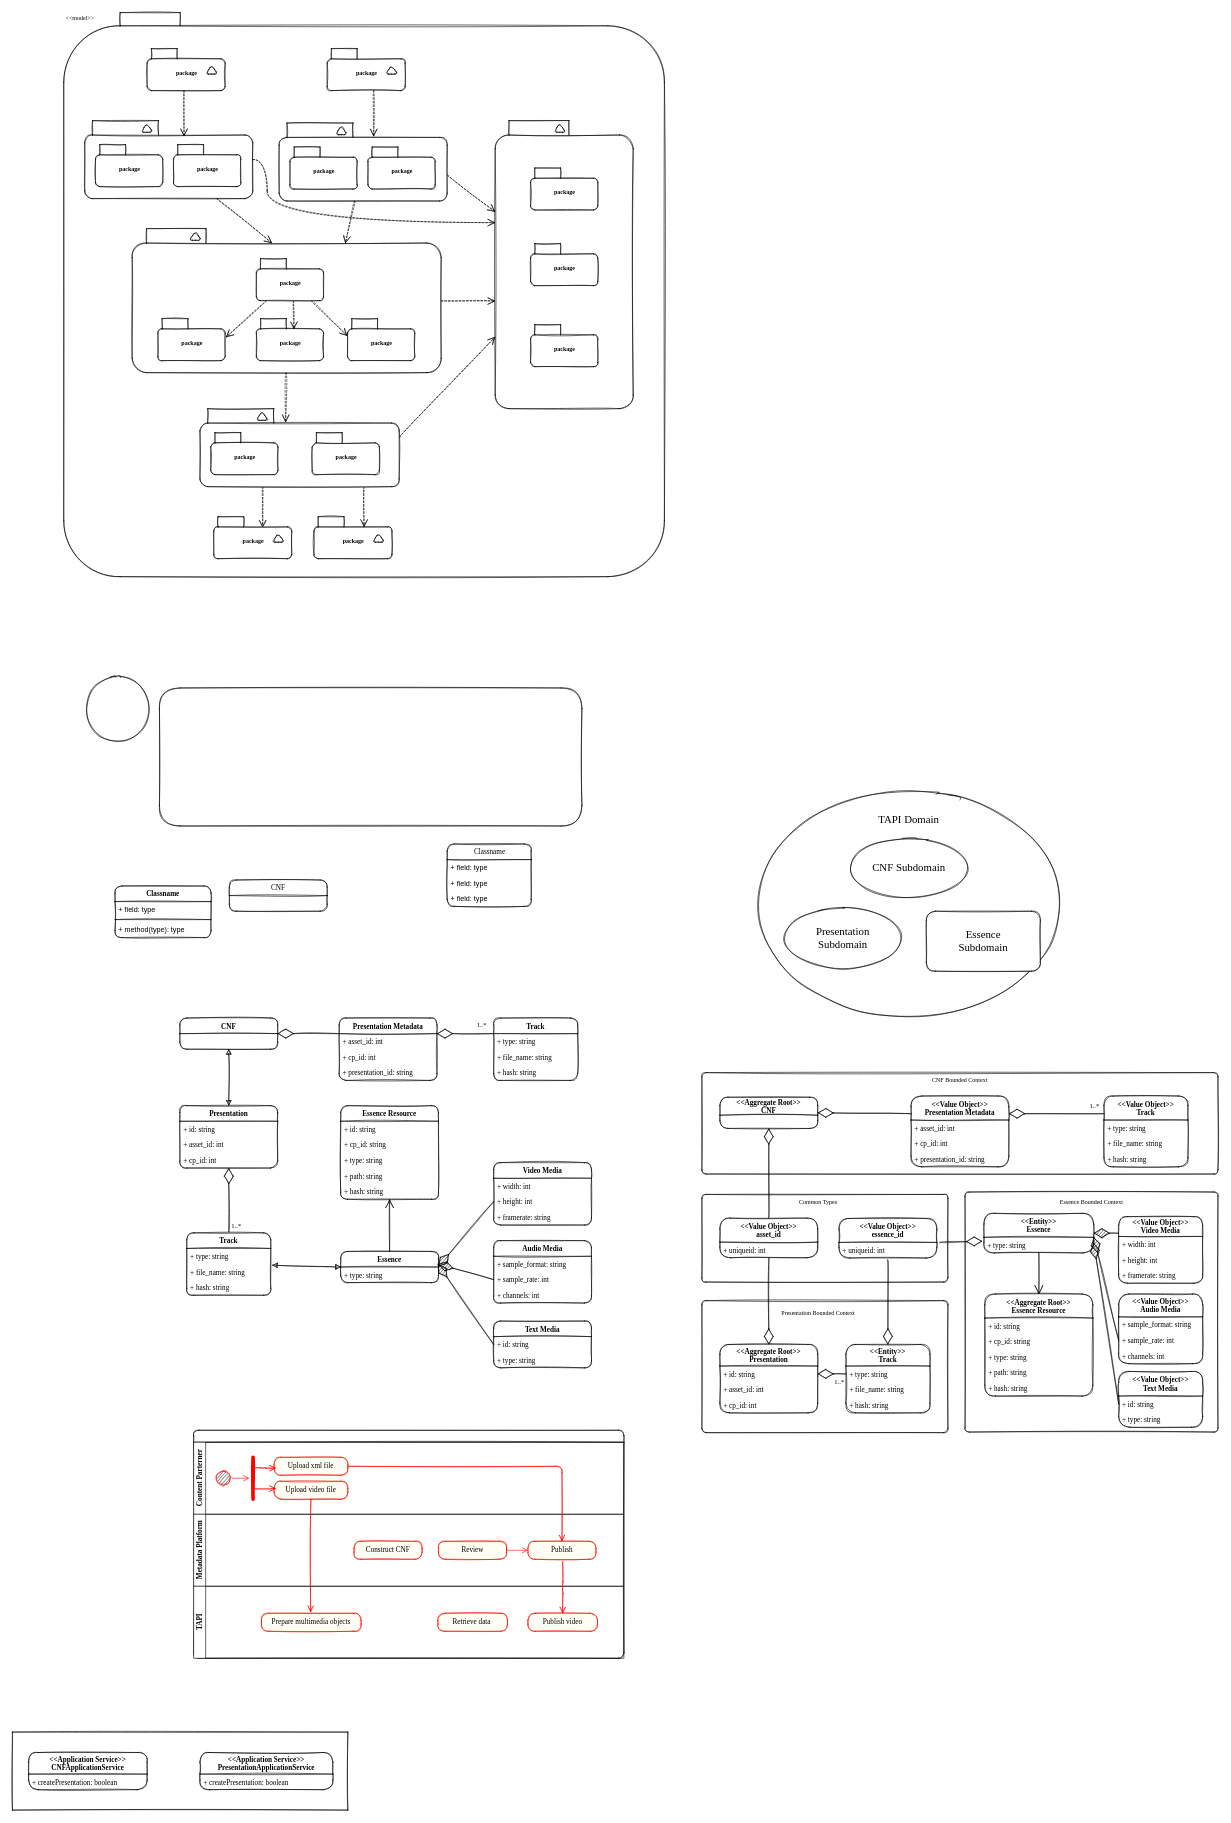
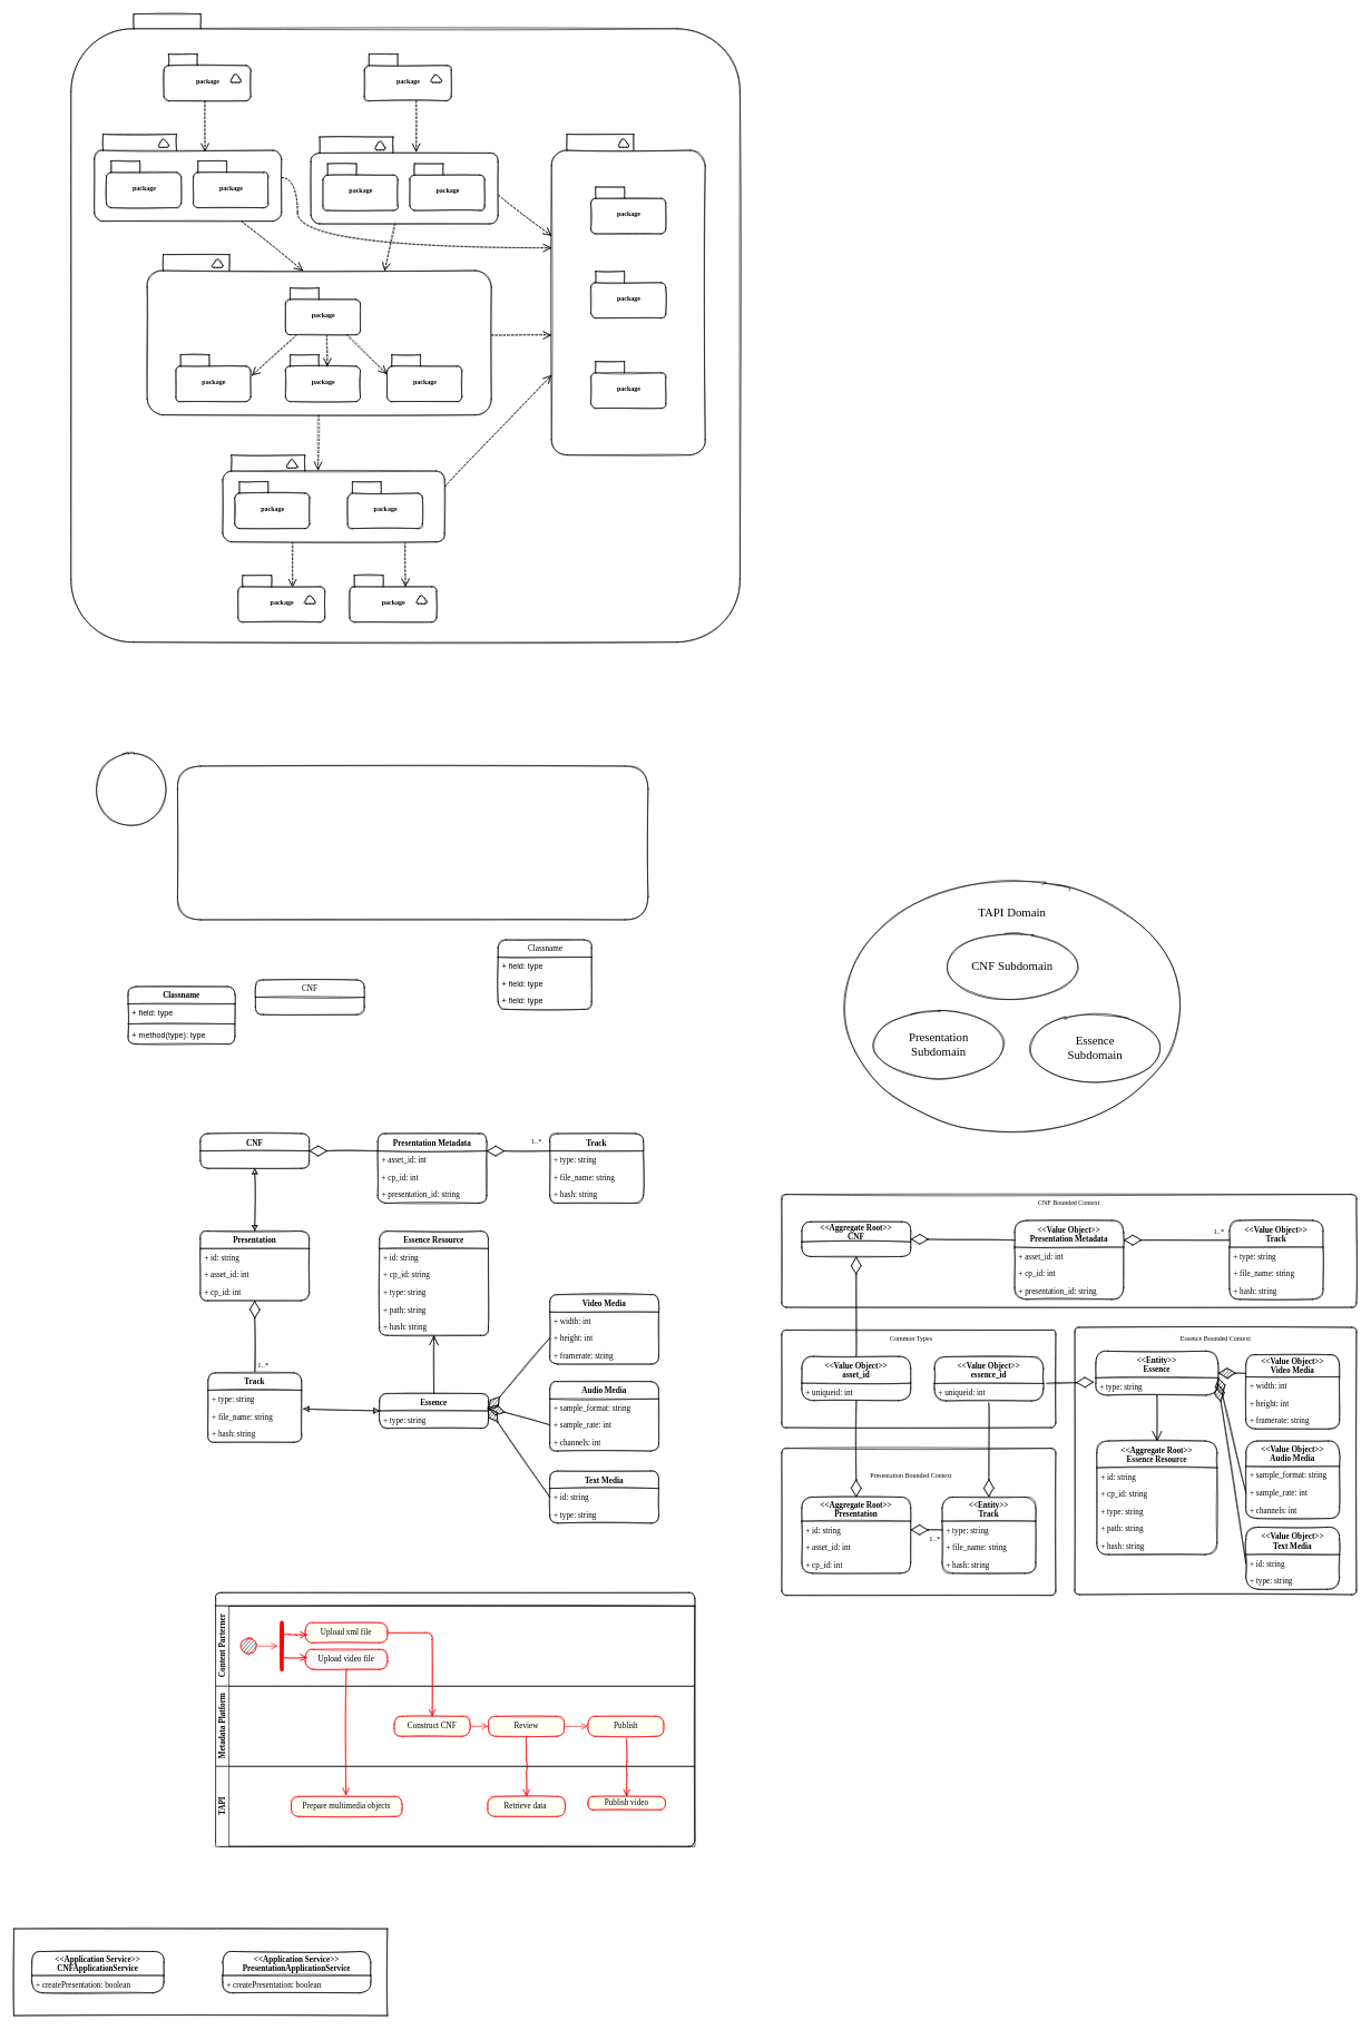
- <mxCell id="61" value="&amp;lt;&amp;lt;model&amp;gt;&amp;gt;" style="text;html=1;align=left;verticalAlign=top;spacingTop=-4;fontSize=10;fontFamily=Verdana;sketch=1;rounded=1;" parent="1" vertex="1"><mxGeometry x="106.5" y="20.5" width="130" height="20" as="geometry" /></mxCell>
- <mxCell id="201" value="Essence&lt;br&gt;Subdomain" style="whiteSpace=wrap;html=1;glass=0;sketch=1;strokeWidth=1;fontFamily=Comic Sans MS;fontSize=18;rounded=1;" vertex="1" parent="1"><mxGeometry x="1543" y="1518" width="190" height="100" as="geometry" /></mxCell>
+ <mxCell id="201" value="Essence&lt;br&gt;Subdomain" style="ellipse;whiteSpace=wrap;html=1;rounded=1;glass=0;sketch=1;strokeWidth=1;fontFamily=Comic Sans MS;fontSize=18;" vertex="1" parent="1"><mxGeometry x="1543" y="1518" width="190" height="100" as="geometry" /></mxCell>
- <mxCell id="193" value="&lt;font size=&quot;1&quot;&gt;Presentation Bounded Context&lt;/font&gt;" style="text;html=1;strokeColor=none;fillColor=none;align=center;verticalAlign=middle;whiteSpace=wrap;rounded=0;glass=0;sketch=1;fontFamily=Comic Sans MS;fontSize=18;" vertex="1" parent="1"><mxGeometry x="1269" y="2176" width="188" height="20" as="geometry" /></mxCell>
+ <mxCell id="193" value="&lt;font size=&quot;1&quot;&gt;Presentation Bounded Context&lt;/font&gt;" style="text;html=1;strokeColor=none;fillColor=none;align=center;verticalAlign=middle;whiteSpace=wrap;rounded=0;glass=0;sketch=1;fontFamily=Comic Sans MS;fontSize=18;" vertex="1" parent="1"><mxGeometry x="1269" y="2196" width="188" height="20" as="geometry" /></mxCell>
- <mxCell id="145" value="" style="edgeStyle=orthogonalEdgeStyle;html=1;verticalAlign=bottom;endArrow=open;endSize=8;strokeColor=#ff0000;shadow=0;fontFamily=Comic Sans MS;fontSize=18;exitX=1;exitY=0.5;exitDx=0;exitDy=0;sketch=1;" edge="1" parent="128" source="131" target="136"><mxGeometry relative="1" as="geometry"><mxPoint x="426.52" y="115" as="targetPoint" /><mxPoint x="427.02" y="-73" as="sourcePoint" /></mxGeometry></mxCell>
+ <mxCell id="145" value="" style="edgeStyle=orthogonalEdgeStyle;html=1;verticalAlign=bottom;endArrow=open;endSize=8;strokeColor=#ff0000;shadow=0;fontFamily=Comic Sans MS;fontSize=18;exitX=1;exitY=0.5;exitDx=0;exitDy=0;sketch=1;entryX=0.5;entryY=0;entryDx=0;entryDy=0;" edge="1" parent="128" source="131" target="137"><mxGeometry relative="1" as="geometry"><mxPoint x="426.52" y="115" as="targetPoint" /><mxPoint x="427.02" y="-73" as="sourcePoint" /></mxGeometry></mxCell>
- <mxCell id="134" value="Upload video file" style="rounded=1;whiteSpace=wrap;html=1;arcSize=40;fontColor=#000000;fillColor=#ffffc0;strokeColor=#ff0000;glass=0;sketch=1;fontFamily=Comic Sans MS;" vertex="1" parent="129"><mxGeometry x="134" y="65" width="123" height="30" as="geometry" /></mxCell>
+ <mxCell id="134" value="Upload video file" style="rounded=1;whiteSpace=wrap;html=1;arcSize=40;fontColor=#000000;fillColor=#e1d5e7;strokeColor=#ff0000;glass=0;sketch=1;fontFamily=Comic Sans MS;" vertex="1" parent="129"><mxGeometry x="134" y="65" width="123" height="30" as="geometry" /></mxCell>
+ <mxCell id="139" value="" style="edgeStyle=orthogonalEdgeStyle;html=1;verticalAlign=bottom;endArrow=open;endSize=8;strokeColor=#ff0000;shadow=0;fontFamily=Comic Sans MS;fontSize=18;exitX=1;exitY=0.5;exitDx=0;exitDy=0;entryX=0;entryY=0.5;entryDx=0;entryDy=0;" edge="1" source="137" parent="135" target="138"><mxGeometry relative="1" as="geometry"><mxPoint x="353" y="-170" as="targetPoint" /></mxGeometry></mxCell>
+ <mxCell id="146" value="" style="edgeStyle=orthogonalEdgeStyle;html=1;verticalAlign=bottom;endArrow=open;endSize=8;strokeColor=#ff0000;shadow=0;fontFamily=Comic Sans MS;fontSize=18;exitX=0.5;exitY=1;exitDx=0;exitDy=0;entryX=0.5;entryY=0;entryDx=0;entryDy=0;sketch=1;" edge="1" parent="128" source="138" target="144"><mxGeometry relative="1" as="geometry"><mxPoint x="567" y="210" as="targetPoint" /><mxPoint x="531.5" y="210" as="sourcePoint" /></mxGeometry></mxCell>
- <mxCell id="143" value="Publish video" style="rounded=1;whiteSpace=wrap;html=1;arcSize=40;fontColor=#000000;fillColor=#ffffc0;strokeColor=#ff0000;glass=0;sketch=1;fontFamily=Comic Sans MS;" vertex="1" parent="141"><mxGeometry x="557" y="45" width="116" height="30" as="geometry" /></mxCell>
+ <mxCell id="143" value="Publish video" style="rounded=1;whiteSpace=wrap;html=1;arcSize=40;fontColor=#000000;fillColor=#ffffc0;strokeColor=#ff0000;glass=0;sketch=1;fontFamily=Comic Sans MS;" vertex="1" parent="141"><mxGeometry x="557" y="45" width="116" height="20" as="geometry" /></mxCell>
